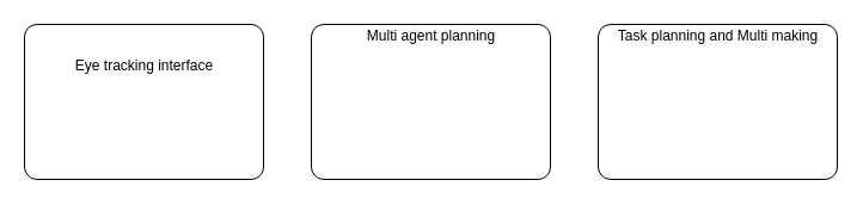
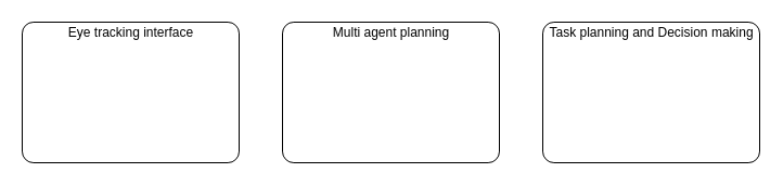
- <mxCell id="7" value="Task planning and Multi making" style="text;html=1;align=center;verticalAlign=middle;resizable=0;points=[];autosize=1;strokeColor=none;fillColor=none;" vertex="1" parent="1"><mxGeometry x="500" y="20" width="200" height="20" as="geometry" /></mxCell>
+ <mxCell id="7" value="Task planning and Decision making" style="text;html=1;align=center;verticalAlign=middle;resizable=0;points=[];autosize=1;strokeColor=none;fillColor=none;" vertex="1" parent="1"><mxGeometry x="500" y="20" width="200" height="20" as="geometry" /></mxCell>
- <mxCell id="3" value="Eye tracking interface" style="text;html=1;align=center;verticalAlign=middle;resizable=0;points=[];autosize=1;strokeColor=none;fillColor=none;" vertex="1" parent="1"><mxGeometry x="55" y="45" width="130" height="20" as="geometry" /></mxCell>
+ <mxCell id="3" value="Eye tracking interface" style="text;html=1;align=center;verticalAlign=middle;resizable=0;points=[];autosize=1;strokeColor=none;fillColor=none;" vertex="1" parent="1"><mxGeometry x="55" y="20" width="130" height="20" as="geometry" /></mxCell>
